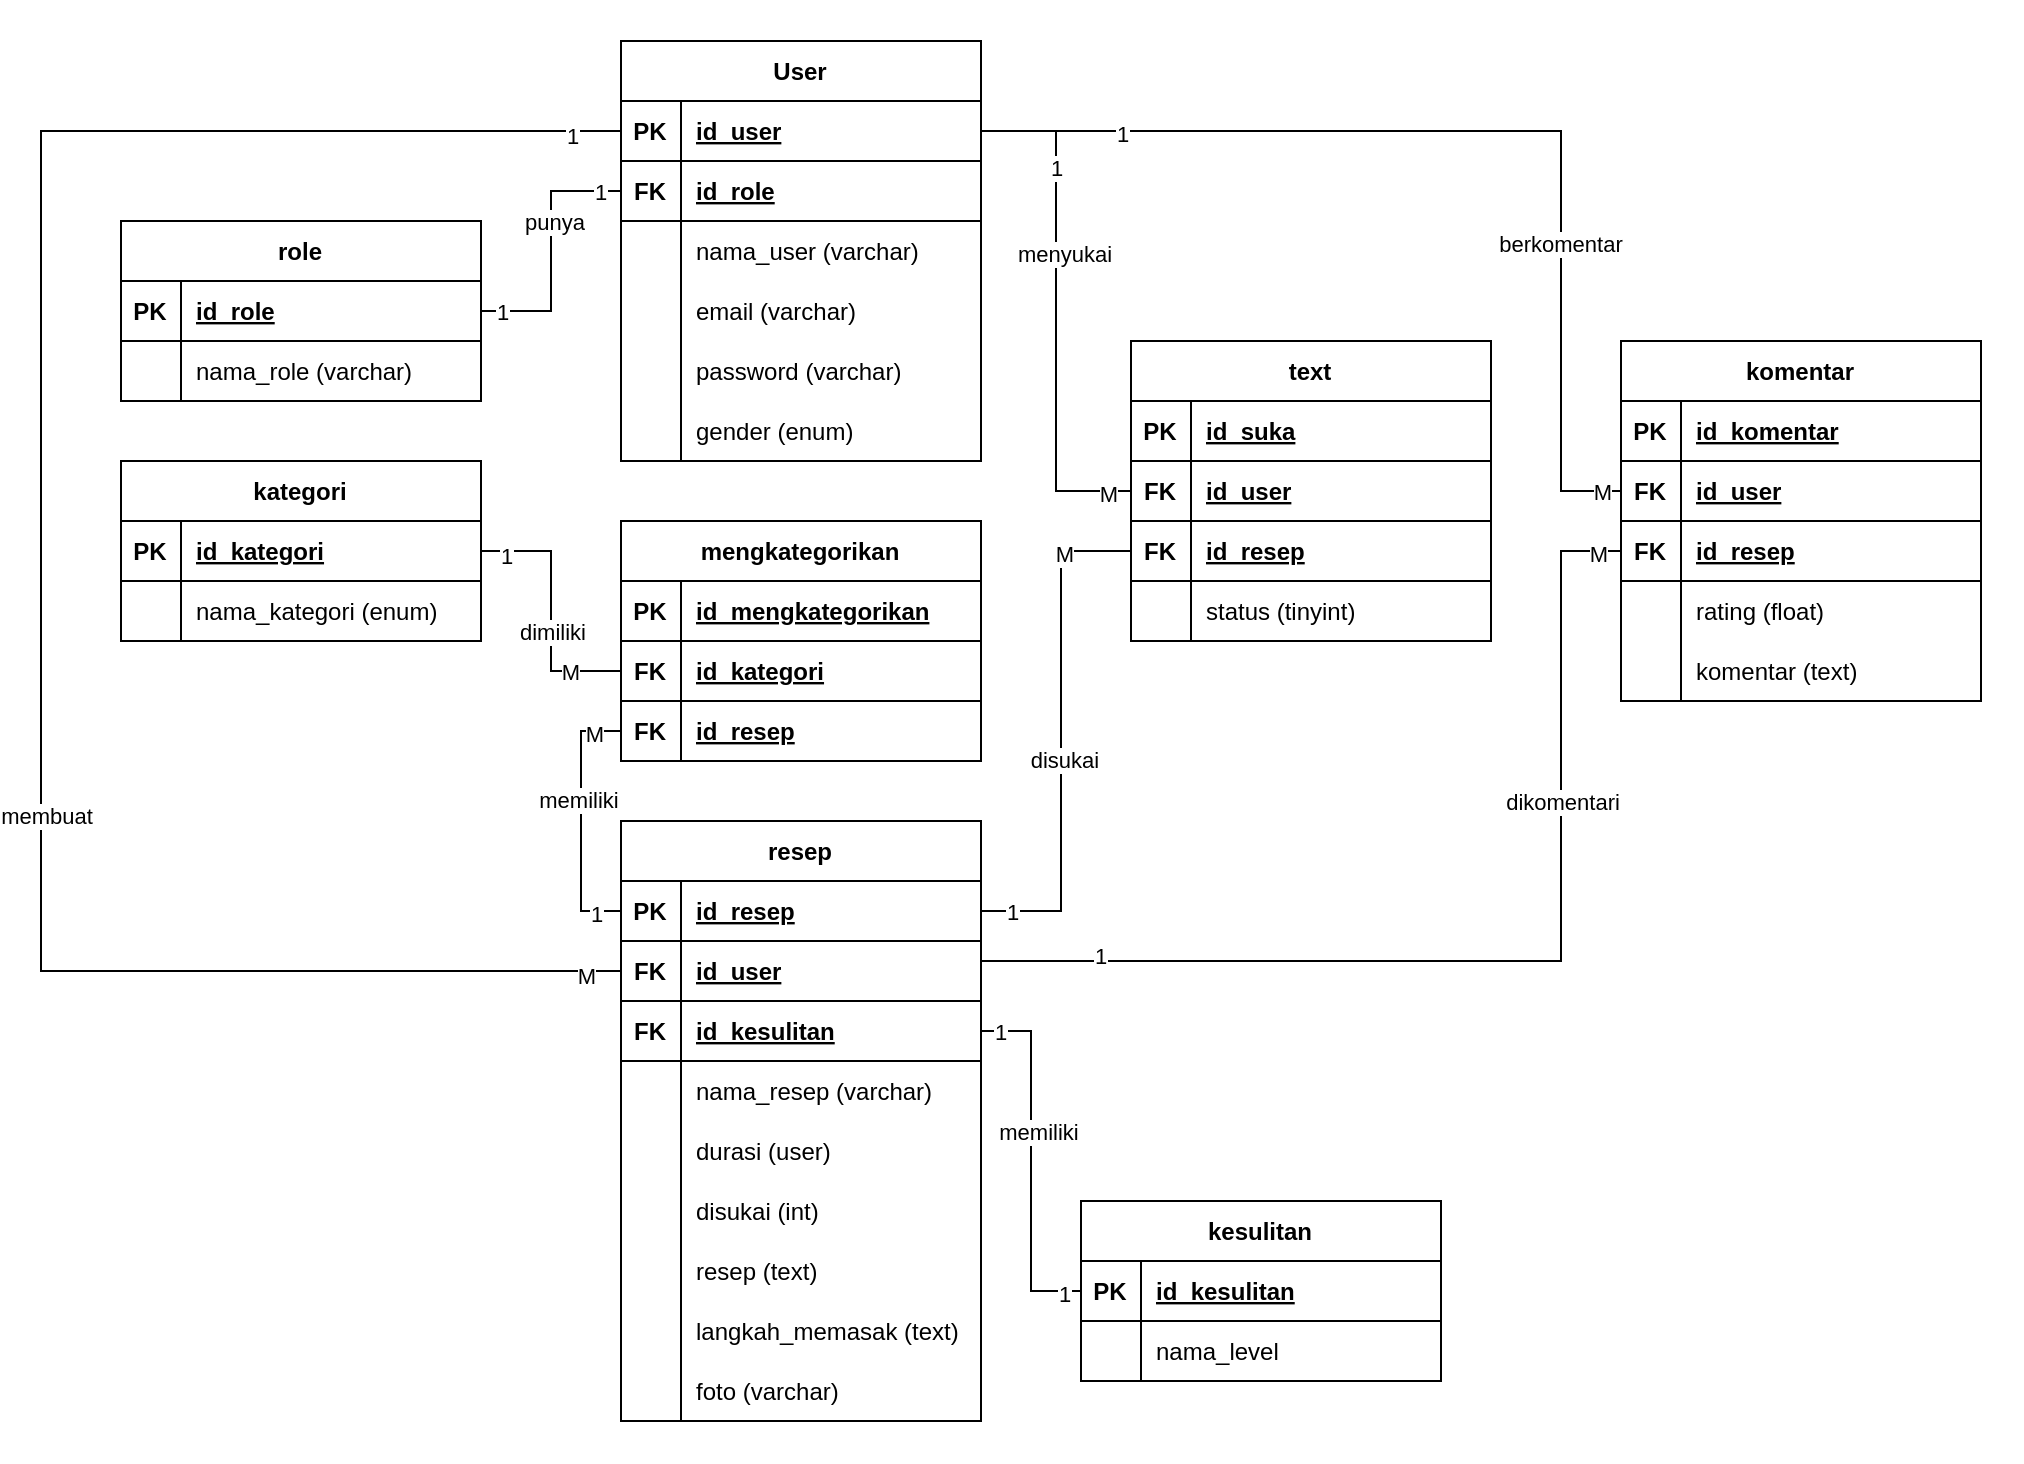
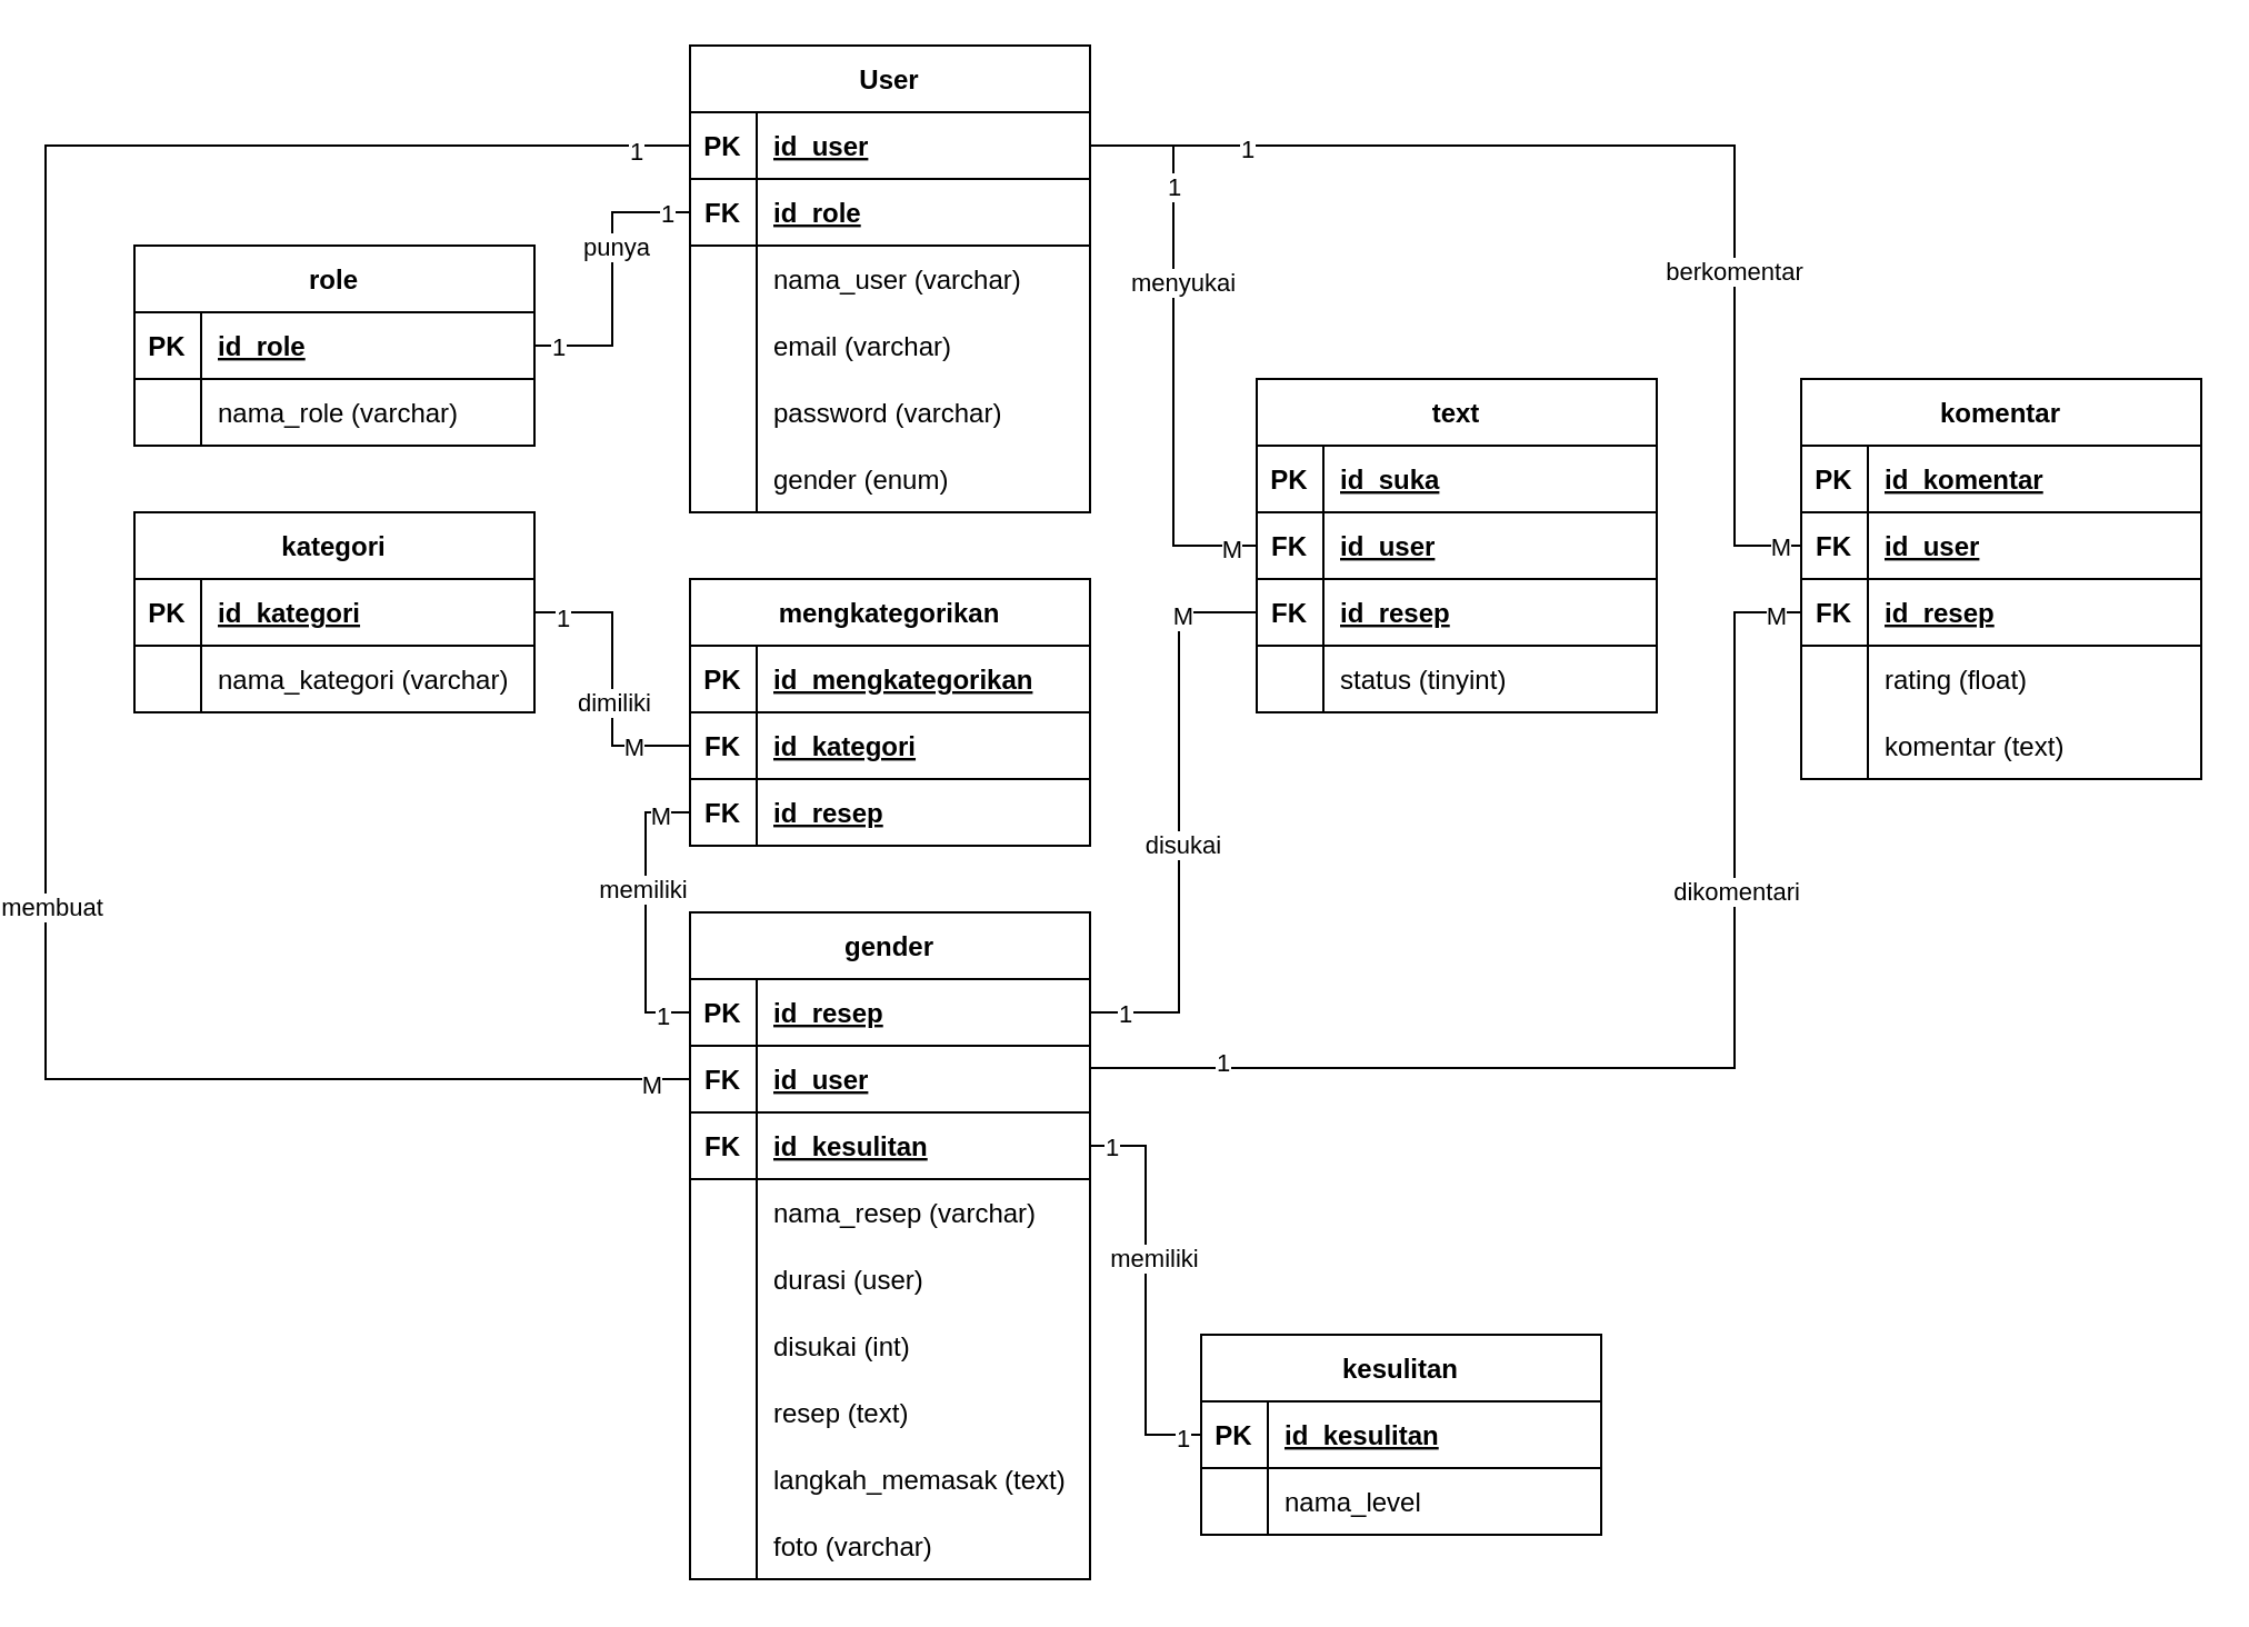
- <mxCell id="91" value="nama_kategori (enum)" style="shape=partialRectangle;connectable=0;fillColor=none;top=0;left=0;bottom=0;right=0;align=left;spacingLeft=6;overflow=hidden;" vertex="1" parent="89"><mxGeometry x="30" width="150" height="30" as="geometry"><mxRectangle width="150" height="30" as="alternateBounds" /></mxGeometry></mxCell>
+ <mxCell id="91" value="nama_kategori (varchar)" style="shape=partialRectangle;connectable=0;fillColor=none;top=0;left=0;bottom=0;right=0;align=left;spacingLeft=6;overflow=hidden;" vertex="1" parent="89"><mxGeometry x="30" width="150" height="30" as="geometry"><mxRectangle width="150" height="30" as="alternateBounds" /></mxGeometry></mxCell>
- <mxCell id="28" value="resep" style="shape=table;startSize=30;container=1;collapsible=1;childLayout=tableLayout;fixedRows=1;rowLines=0;fontStyle=1;align=center;resizeLast=1;" vertex="1" parent="1"><mxGeometry x="310" y="410" width="180" height="300" as="geometry" /></mxCell>
+ <mxCell id="28" value="gender" style="shape=table;startSize=30;container=1;collapsible=1;childLayout=tableLayout;fixedRows=1;rowLines=0;fontStyle=1;align=center;resizeLast=1;" vertex="1" parent="1"><mxGeometry x="310" y="410" width="180" height="300" as="geometry" /></mxCell>
